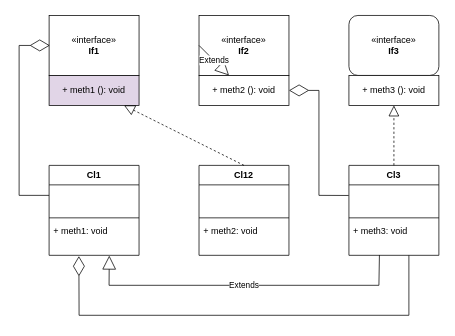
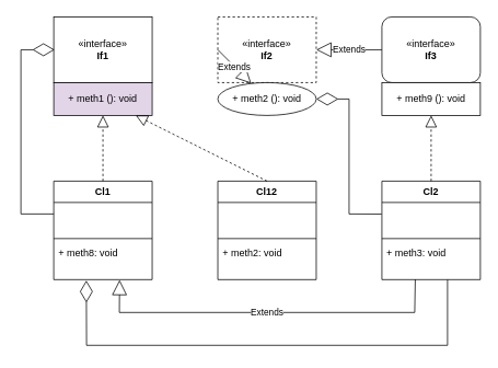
- <mxCell id="18" value="«interface»&lt;br&gt;&lt;b&gt;If2&lt;/b&gt;" style="html=1;whiteSpace=wrap;" vertex="1" parent="17"><mxGeometry width="120" height="80" as="geometry" /></mxCell>
+ <mxCell id="18" value="«interface»&lt;br&gt;&lt;b&gt;If2&lt;/b&gt;" style="html=1;whiteSpace=wrap;dashed=1;" vertex="1" parent="17"><mxGeometry width="120" height="80" as="geometry" /></mxCell>
+ <mxCell id="26" value="Extends" style="endArrow=block;endSize=16;endFill=0;html=1;rounded=0;entryX=1;entryY=0.5;entryDx=0;entryDy=0;exitX=0;exitY=0.5;exitDx=0;exitDy=0;" edge="1" parent="1" source="21" target="18"><mxGeometry width="160" relative="1" as="geometry"><mxPoint x="450" y="440" as="sourcePoint" /><mxPoint x="610" y="440" as="targetPoint" /></mxGeometry></mxCell>
- <mxCell id="19" value="+ meth2 (): void" style="html=1;whiteSpace=wrap;" vertex="1" parent="17"><mxGeometry y="80" width="120" height="40" as="geometry" /></mxCell>
+ <mxCell id="19" value="+ meth2 (): void" style="ellipse;html=1;whiteSpace=wrap;" vertex="1" parent="17"><mxGeometry y="80" width="120" height="40" as="geometry" /></mxCell>
- <mxCell id="22" value="+ meth3 (): void" style="html=1;whiteSpace=wrap;" vertex="1" parent="20"><mxGeometry y="80" width="120" height="40" as="geometry" /></mxCell>
+ <mxCell id="22" value="+ meth9 (): void" style="html=1;whiteSpace=wrap;" vertex="1" parent="20"><mxGeometry y="80" width="120" height="40" as="geometry" /></mxCell>
+ <mxCell id="23" value="" style="endArrow=block;dashed=1;endFill=0;endSize=12;html=1;rounded=0;entryX=0.5;entryY=1;entryDx=0;entryDy=0;exitX=0.5;exitY=0;exitDx=0;exitDy=0;" edge="1" parent="1" source="2" target="16"><mxGeometry width="160" relative="1" as="geometry"><mxPoint x="-170" y="200" as="sourcePoint" /><mxPoint x="-10" y="200" as="targetPoint" /></mxGeometry></mxCell>
- <mxCell id="10" value="Cl3" style="swimlane;fontStyle=1;align=center;verticalAlign=top;childLayout=stackLayout;horizontal=1;startSize=26;horizontalStack=0;resizeParent=1;resizeParentMax=0;resizeLast=0;collapsible=1;marginBottom=0;whiteSpace=wrap;html=1;" vertex="1" parent="1"><mxGeometry x="460" y="220" width="120" height="120" as="geometry" /></mxCell>
+ <mxCell id="10" value="Cl2" style="swimlane;fontStyle=1;align=center;verticalAlign=top;childLayout=stackLayout;horizontal=1;startSize=26;horizontalStack=0;resizeParent=1;resizeParentMax=0;resizeLast=0;collapsible=1;marginBottom=0;whiteSpace=wrap;html=1;" vertex="1" parent="1"><mxGeometry x="460" y="220" width="120" height="120" as="geometry" /></mxCell>
- <mxCell id="5" value="+ meth1&lt;span style=&quot;text-align: center;&quot;&gt;: void&lt;/span&gt;" style="text;strokeColor=none;fillColor=none;align=left;verticalAlign=top;spacingLeft=4;spacingRight=4;overflow=hidden;rotatable=0;points=[[0,0.5],[1,0.5]];portConstraint=eastwest;whiteSpace=wrap;html=1;" vertex="1" parent="2"><mxGeometry y="74" width="120" height="46" as="geometry" /></mxCell>
+ <mxCell id="5" value="+ meth8&lt;span style=&quot;text-align: center;&quot;&gt;: void&lt;/span&gt;" style="text;strokeColor=none;fillColor=none;align=left;verticalAlign=top;spacingLeft=4;spacingRight=4;overflow=hidden;rotatable=0;points=[[0,0.5],[1,0.5]];portConstraint=eastwest;whiteSpace=wrap;html=1;" vertex="1" parent="2"><mxGeometry y="74" width="120" height="46" as="geometry" /></mxCell>
